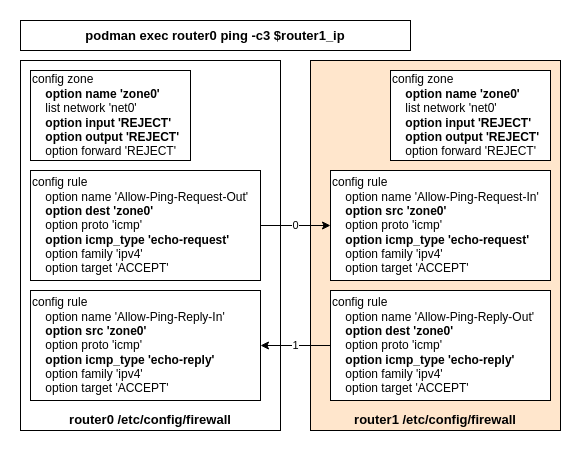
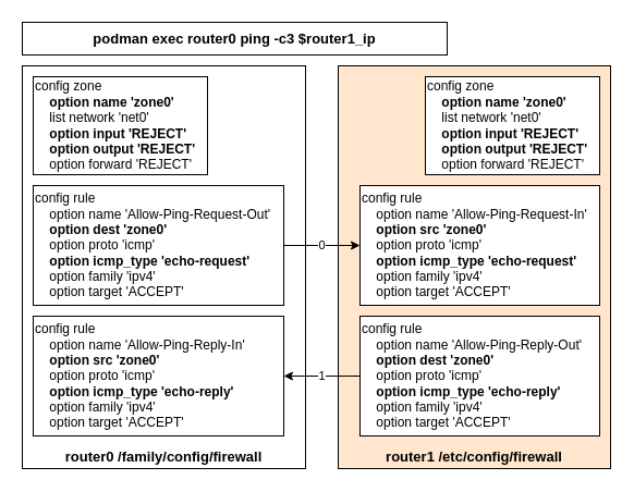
- <mxCell id="2" value="&lt;font style=&quot;font-size: 13px;&quot;&gt;&lt;b&gt;router0 /etc/config/firewall&lt;/b&gt;&lt;/font&gt;" style="rounded=0;whiteSpace=wrap;html=1;verticalAlign=bottom;" vertex="1" parent="1"><mxGeometry x="20" y="60" width="260" height="370" as="geometry" /></mxCell>
+ <mxCell id="2" value="&lt;font style=&quot;font-size: 13px;&quot;&gt;&lt;b&gt;router0 /family/config/firewall&lt;/b&gt;&lt;/font&gt;" style="rounded=0;whiteSpace=wrap;html=1;verticalAlign=bottom;" vertex="1" parent="1"><mxGeometry x="20" y="60" width="260" height="370" as="geometry" /></mxCell>
